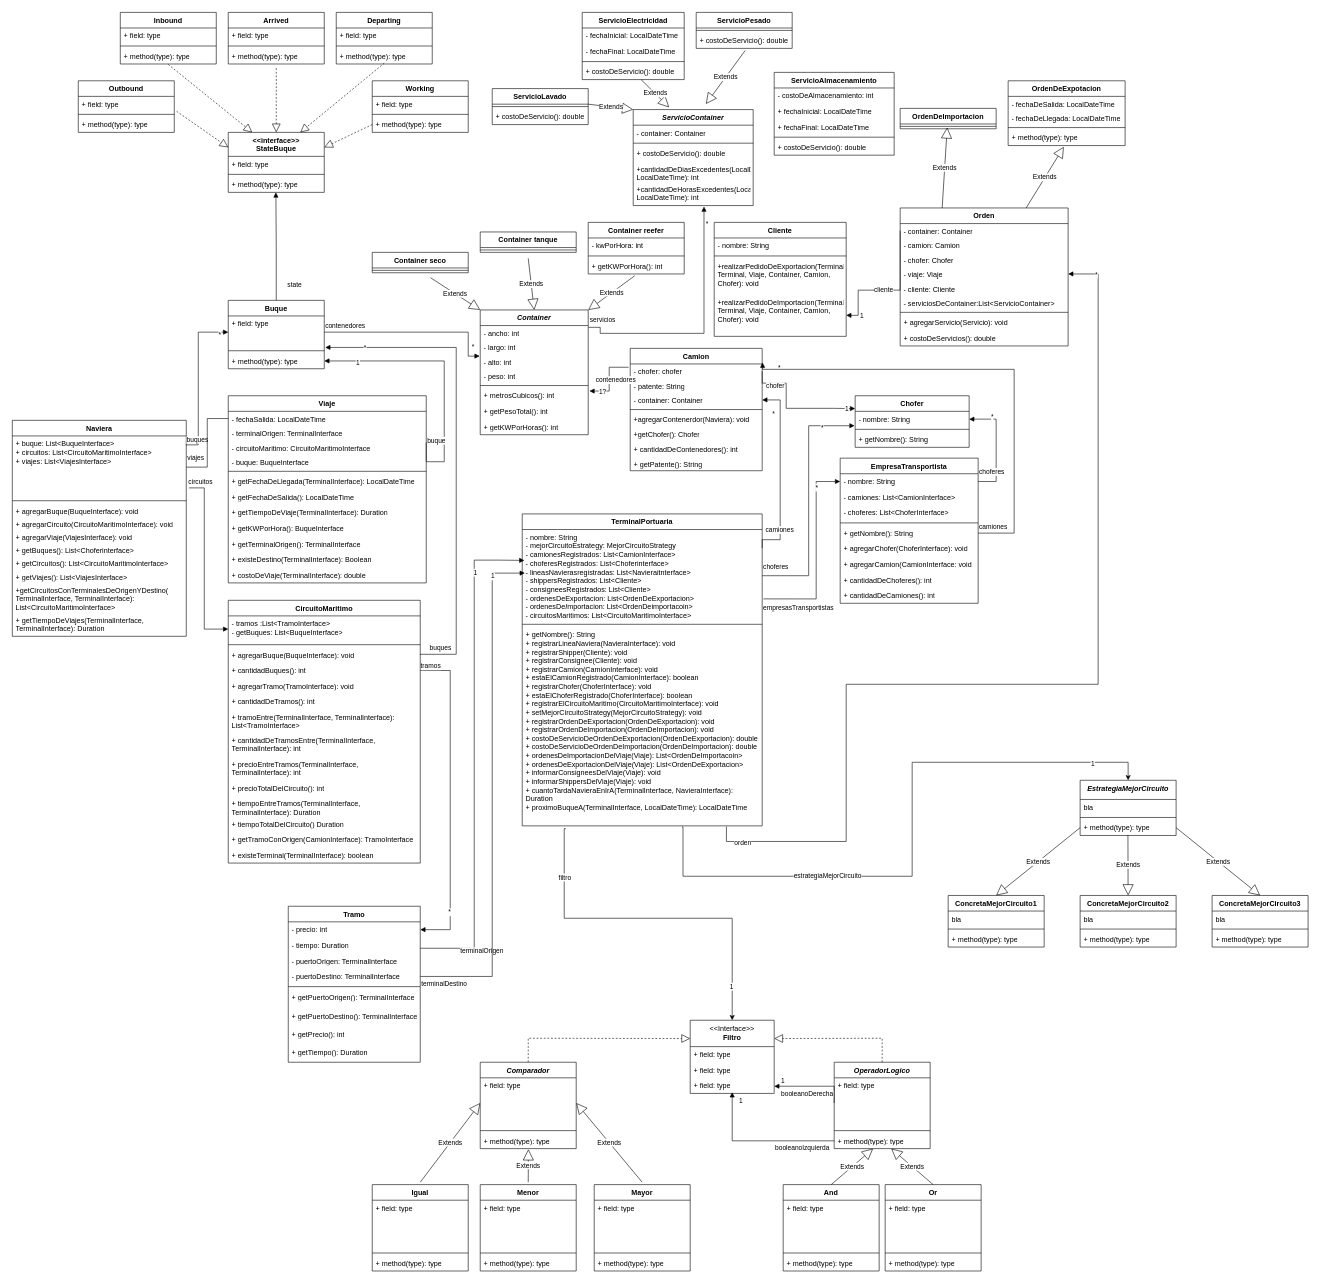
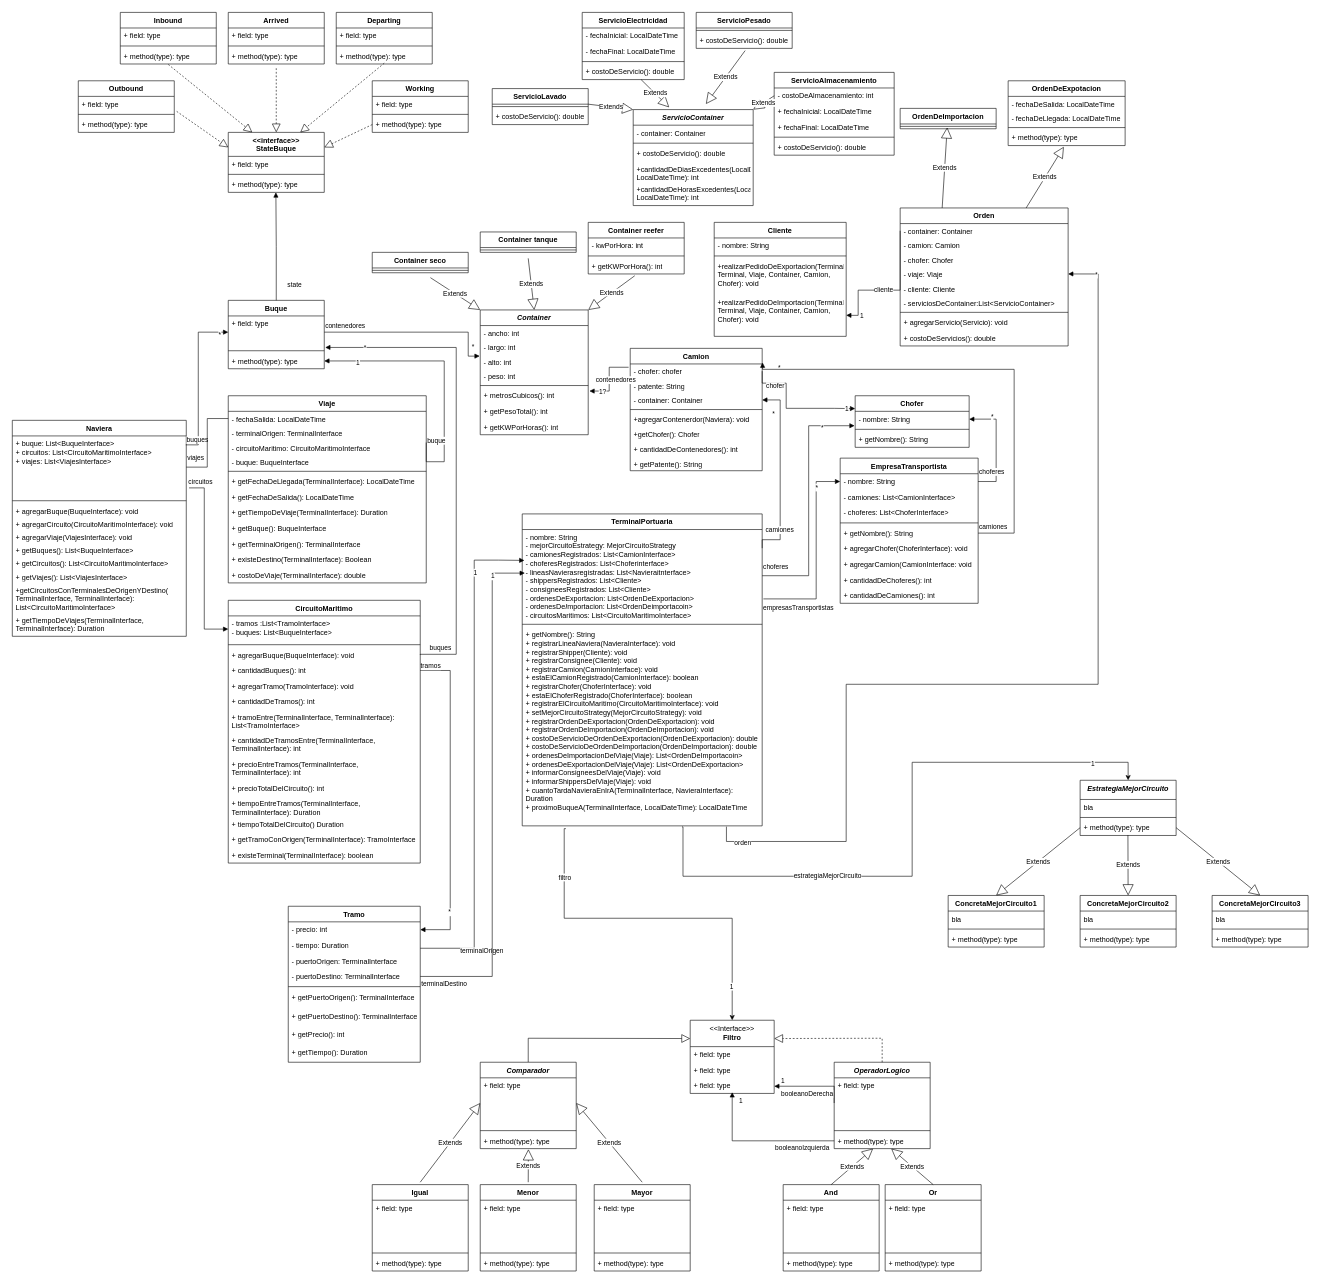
+ <mxCell id="178" value="Extends" style="endArrow=block;endSize=16;endFill=0;html=1;rounded=0;exitX=0;exitY=0.5;exitDx=0;exitDy=0;entryX=1;entryY=0;entryDx=0;entryDy=0;" parent="1" source="170" target="150" edge="1"><mxGeometry width="160" relative="1" as="geometry"><mxPoint x="1340" y="190" as="sourcePoint" /><mxPoint x="1500" y="190" as="targetPoint" /></mxGeometry></mxCell>
- <mxCell id="156" value="servicios" style="endArrow=block;endFill=1;html=1;edgeStyle=orthogonalEdgeStyle;align=left;verticalAlign=top;rounded=0;exitX=1.003;exitY=0.123;exitDx=0;exitDy=0;exitPerimeter=0;entryX=0.59;entryY=1.039;entryDx=0;entryDy=0;entryPerimeter=0;" parent="1" source="60" target="155" edge="1"><mxGeometry x="-1" y="25" relative="1" as="geometry"><mxPoint x="1060" y="550" as="sourcePoint" /><mxPoint x="1240" y="330" as="targetPoint" /><Array as="points"><mxPoint x="1000" y="545" /><mxPoint x="1000" y="555" /><mxPoint x="1173" y="555" /></Array><mxPoint as="offset" /></mxGeometry></mxCell>
- <mxCell id="157" value="*" style="edgeLabel;html=1;align=center;verticalAlign=middle;resizable=0;points=[];" parent="156" vertex="1" connectable="0"><mxGeometry x="0.858" y="-4" relative="1" as="geometry"><mxPoint as="offset" /></mxGeometry></mxCell>
- <mxCell id="52" value="+ getKWPorHora(): BuqueInterface" style="text;strokeColor=none;fillColor=none;align=left;verticalAlign=top;spacingLeft=4;spacingRight=4;overflow=hidden;rotatable=0;points=[[0,0.5],[1,0.5]];portConstraint=eastwest;whiteSpace=wrap;html=1;" vertex="1" parent="43"><mxGeometry y="208" width="330" height="26" as="geometry" /></mxCell>
+ <mxCell id="52" value="+ getBuque(): BuqueInterface" style="text;strokeColor=none;fillColor=none;align=left;verticalAlign=top;spacingLeft=4;spacingRight=4;overflow=hidden;rotatable=0;points=[[0,0.5],[1,0.5]];portConstraint=eastwest;whiteSpace=wrap;html=1;" vertex="1" parent="43"><mxGeometry y="208" width="330" height="26" as="geometry" /></mxCell>
- <mxCell id="15" value="+ getBuques(): List&amp;lt;Choferinterface&amp;gt;" style="text;strokeColor=none;fillColor=none;align=left;verticalAlign=top;spacingLeft=4;spacingRight=4;overflow=hidden;rotatable=0;points=[[0,0.5],[1,0.5]];portConstraint=eastwest;whiteSpace=wrap;html=1;" vertex="1" parent="9"><mxGeometry y="204" width="290" height="22" as="geometry" /></mxCell>
+ <mxCell id="15" value="+ getBuques(): List&amp;lt;BuqueInterface&amp;gt;" style="text;strokeColor=none;fillColor=none;align=left;verticalAlign=top;spacingLeft=4;spacingRight=4;overflow=hidden;rotatable=0;points=[[0,0.5],[1,0.5]];portConstraint=eastwest;whiteSpace=wrap;html=1;" vertex="1" parent="9"><mxGeometry y="204" width="290" height="22" as="geometry" /></mxCell>
- <mxCell id="249" value="- tramos :List&amp;lt;TramoInterface&amp;gt;&lt;br&gt;- getBuques: List&amp;lt;BuqueInterface&amp;gt;" style="text;strokeColor=none;fillColor=none;align=left;verticalAlign=top;spacingLeft=4;spacingRight=4;overflow=hidden;rotatable=0;points=[[0,0.5],[1,0.5]];portConstraint=eastwest;whiteSpace=wrap;html=1;" vertex="1" parent="248"><mxGeometry y="26" width="320" height="44" as="geometry" /></mxCell>
+ <mxCell id="249" value="- tramos :List&amp;lt;TramoInterface&amp;gt;&lt;br&gt;- buques: List&amp;lt;BuqueInterface&amp;gt;" style="text;strokeColor=none;fillColor=none;align=left;verticalAlign=top;spacingLeft=4;spacingRight=4;overflow=hidden;rotatable=0;points=[[0,0.5],[1,0.5]];portConstraint=eastwest;whiteSpace=wrap;html=1;" vertex="1" parent="248"><mxGeometry y="26" width="320" height="44" as="geometry" /></mxCell>
- <mxCell id="261" value="+ getTramoConOrigen(CamionInterface): TramoInterface" style="text;strokeColor=none;fillColor=none;align=left;verticalAlign=top;spacingLeft=4;spacingRight=4;overflow=hidden;rotatable=0;points=[[0,0.5],[1,0.5]];portConstraint=eastwest;whiteSpace=wrap;html=1;" vertex="1" parent="248"><mxGeometry y="386" width="320" height="26" as="geometry" /></mxCell>
+ <mxCell id="261" value="+ getTramoConOrigen(TerminalInterface): TramoInterface" style="text;strokeColor=none;fillColor=none;align=left;verticalAlign=top;spacingLeft=4;spacingRight=4;overflow=hidden;rotatable=0;points=[[0,0.5],[1,0.5]];portConstraint=eastwest;whiteSpace=wrap;html=1;" vertex="1" parent="248"><mxGeometry y="386" width="320" height="26" as="geometry" /></mxCell>
- <mxCell id="206" value="" style="endArrow=block;dashed=1;endFill=0;endSize=12;html=1;rounded=0;entryX=0;entryY=0.25;entryDx=0;entryDy=0;exitX=0.5;exitY=0;exitDx=0;exitDy=0;" parent="1" source="207" target="190" edge="1"><mxGeometry width="160" relative="1" as="geometry"><mxPoint x="910" y="1670" as="sourcePoint" /><mxPoint x="1050" y="1680" as="targetPoint" /><Array as="points"><mxPoint x="880" y="1730" /></Array></mxGeometry></mxCell>
+ <mxCell id="206" value="" style="endArrow=block;dashed=0;endFill=0;endSize=12;html=1;rounded=0;entryX=0;entryY=0.25;entryDx=0;entryDy=0;exitX=0.5;exitY=0;exitDx=0;exitDy=0;" parent="1" source="207" target="190" edge="1"><mxGeometry width="160" relative="1" as="geometry"><mxPoint x="910" y="1670" as="sourcePoint" /><mxPoint x="1050" y="1680" as="targetPoint" /><Array as="points"><mxPoint x="880" y="1730" /></Array></mxGeometry></mxCell>
